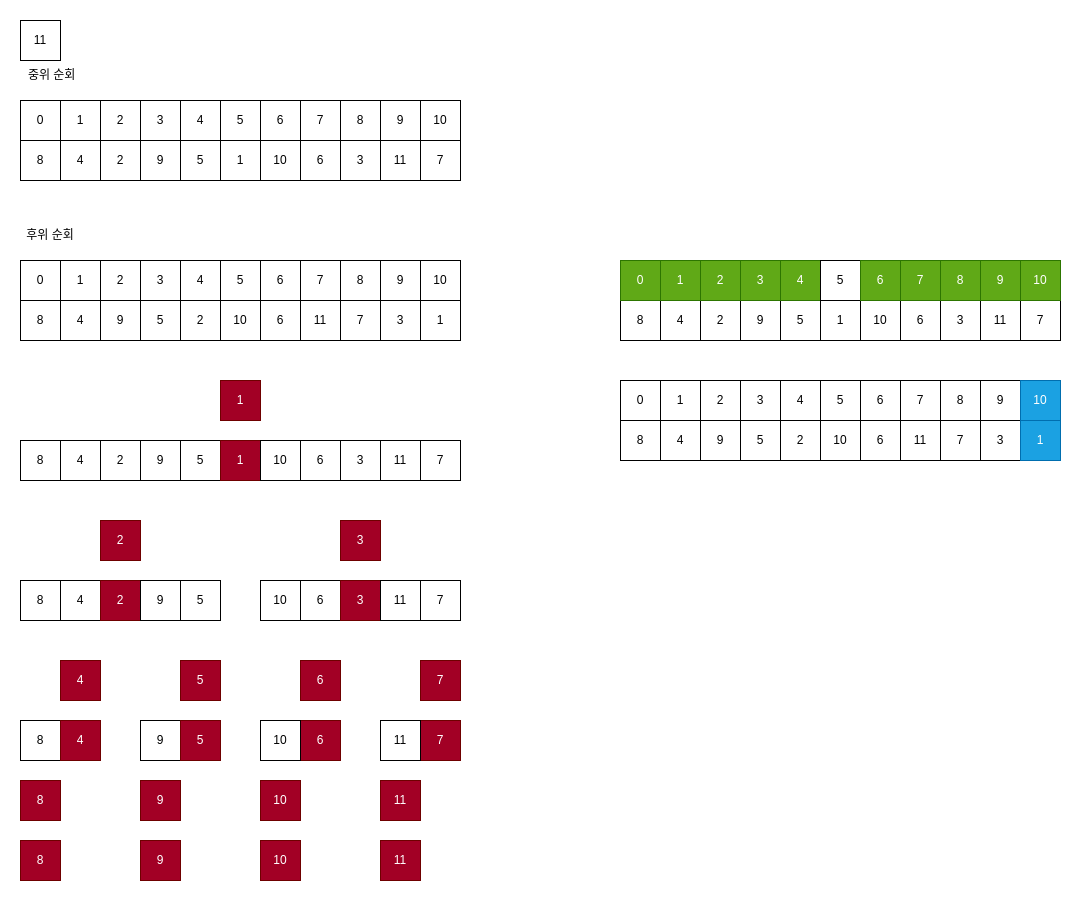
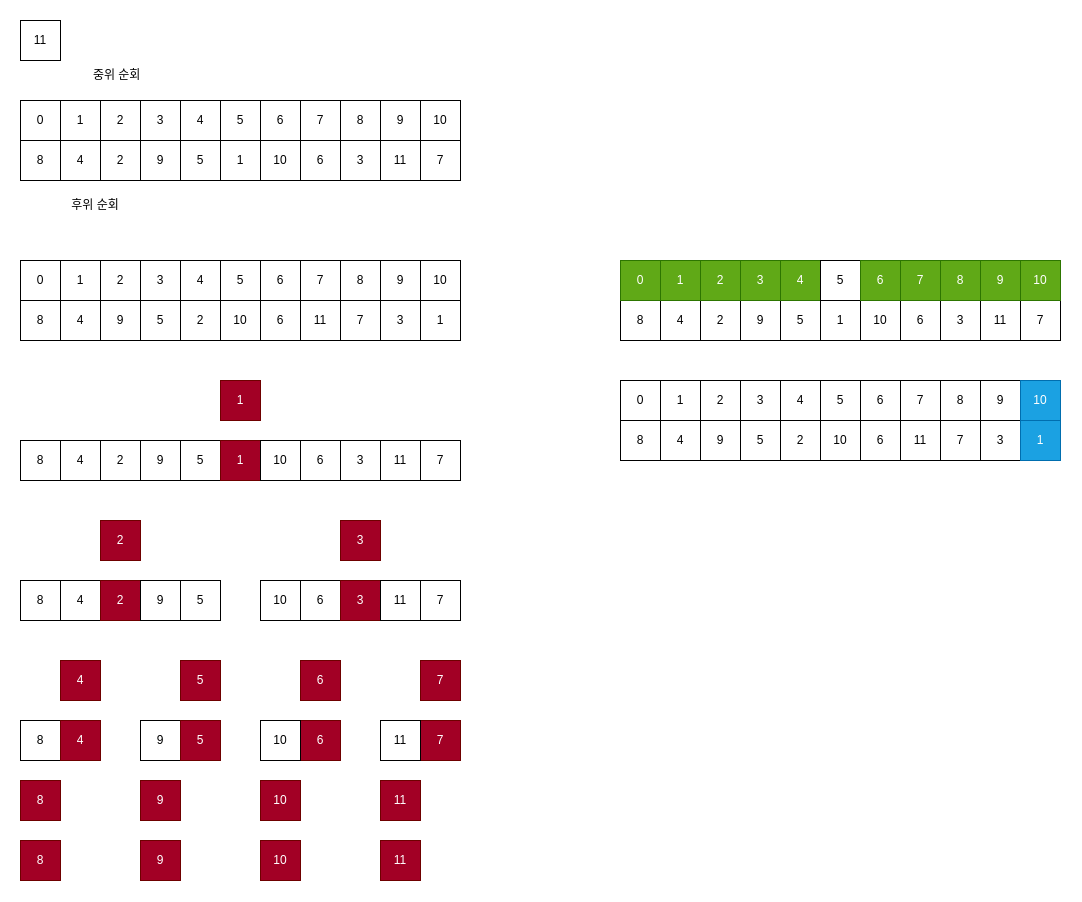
- <mxCell id="14" value="&amp;nbsp;중위 순회" style="text;html=1;strokeColor=none;fillColor=none;align=center;verticalAlign=middle;whiteSpace=wrap;rounded=0;container=0;" vertex="1" parent="1"><mxGeometry x="20" y="60" width="60" height="30" as="geometry" /></mxCell>
+ <mxCell id="14" value="&amp;nbsp;중위 순회" style="text;html=1;strokeColor=none;fillColor=none;align=center;verticalAlign=middle;whiteSpace=wrap;rounded=0;container=0;" vertex="1" parent="1"><mxGeometry x="85" y="60" width="60" height="30" as="geometry" /></mxCell>
- <mxCell id="26" value="후위 순회" style="text;html=1;strokeColor=none;fillColor=none;align=center;verticalAlign=middle;whiteSpace=wrap;rounded=0;container=0;" vertex="1" parent="1"><mxGeometry x="20" y="220" width="60" height="30" as="geometry" /></mxCell>
+ <mxCell id="26" value="후위 순회" style="text;html=1;strokeColor=none;fillColor=none;align=center;verticalAlign=middle;whiteSpace=wrap;rounded=0;container=0;" vertex="1" parent="1"><mxGeometry x="65" y="190" width="60" height="30" as="geometry" /></mxCell>
